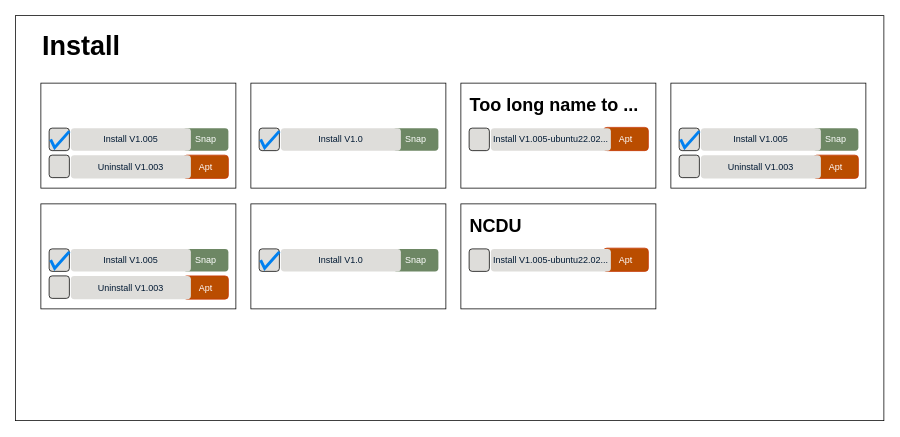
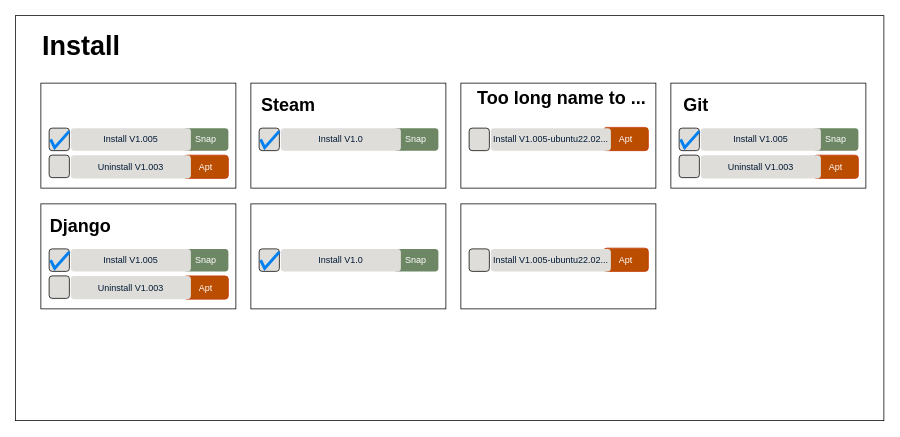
+ <mxCell id="14" value="Steam" style="text;html=1;strokeColor=none;fillColor=none;align=center;verticalAlign=middle;whiteSpace=wrap;rounded=0;fontSize=24;fontStyle=1" vertex="1" parent="1"><mxGeometry x="354" y="125" width="60" height="30" as="geometry" /></mxCell>
- <mxCell id="18" value="Too long name to ..." style="text;html=1;strokeColor=none;fillColor=none;align=left;verticalAlign=middle;whiteSpace=wrap;rounded=0;fontSize=24;fontStyle=1" vertex="1" parent="1"><mxGeometry x="624" y="125" width="230" height="30" as="geometry" /></mxCell>
+ <mxCell id="18" value="Too long name to ..." style="text;html=1;strokeColor=none;fillColor=none;align=left;verticalAlign=middle;whiteSpace=wrap;rounded=0;fontSize=24;fontStyle=1" vertex="1" parent="1"><mxGeometry x="634" y="115" width="230" height="30" as="geometry" /></mxCell>
+ <mxCell id="27" value="Git" style="text;html=1;strokeColor=none;fillColor=none;align=left;verticalAlign=middle;whiteSpace=wrap;rounded=0;fontSize=24;fontStyle=1" vertex="1" parent="1"><mxGeometry x="909" y="125" width="60" height="30" as="geometry" /></mxCell>
+ <mxCell id="36" value="Django" style="text;html=1;strokeColor=none;fillColor=none;align=center;verticalAlign=middle;whiteSpace=wrap;rounded=0;fontSize=24;fontStyle=1" vertex="1" parent="1"><mxGeometry x="77" y="286" width="60" height="30" as="geometry" /></mxCell>
- <mxCell id="46" value="NCDU" style="text;html=1;strokeColor=none;fillColor=none;align=left;verticalAlign=middle;whiteSpace=wrap;rounded=0;fontSize=24;fontStyle=1" vertex="1" parent="1"><mxGeometry x="624" y="286" width="230" height="30" as="geometry" /></mxCell>
